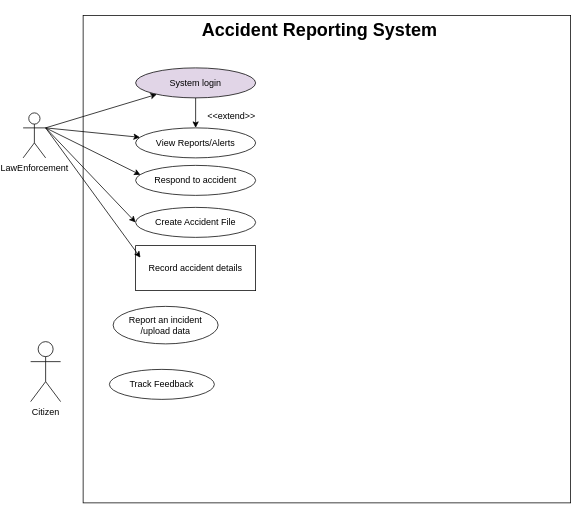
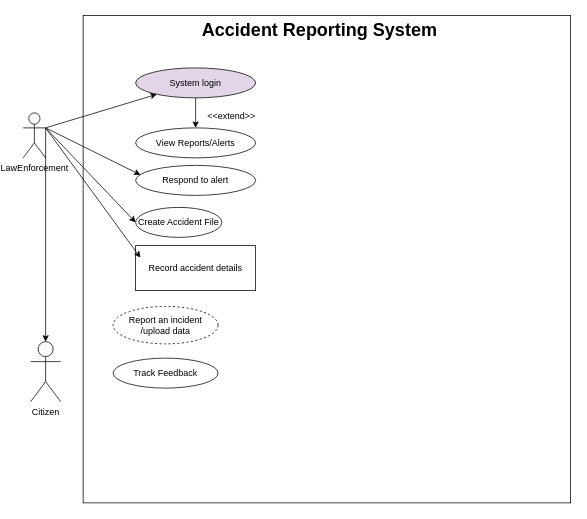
- <mxCell id="9" style="edgeStyle=none;html=1;exitX=1;exitY=0.333;exitDx=0;exitDy=0;exitPerimeter=0;" parent="2" source="3" target="8" edge="1"><mxGeometry relative="1" as="geometry" /></mxCell>
+ <mxCell id="9" style="edgeStyle=none;html=1;exitX=1;exitY=0.333;exitDx=0;exitDy=0;exitPerimeter=0;" parent="2" source="3" target="19" edge="1"><mxGeometry relative="1" as="geometry" /></mxCell>
- <mxCell id="11" value="Respond to accident" style="ellipse;whiteSpace=wrap;html=1;" parent="2" vertex="1"><mxGeometry x="150" y="130" width="160" height="40" as="geometry" /></mxCell>
+ <mxCell id="11" value="Respond to alert" style="ellipse;whiteSpace=wrap;html=1;" parent="2" vertex="1"><mxGeometry x="150" y="130" width="160" height="40" as="geometry" /></mxCell>
- <mxCell id="6" value="Create Accident File" style="ellipse;whiteSpace=wrap;html=1;" parent="2" vertex="1"><mxGeometry x="150" y="186" width="160" height="40" as="geometry" /></mxCell>
+ <mxCell id="6" value="Create Accident File" style="ellipse;whiteSpace=wrap;html=1;" parent="2" vertex="1"><mxGeometry x="150" y="186" width="115" height="40" as="geometry" /></mxCell>
- <mxCell id="20" value="Report an incident /upload data" style="ellipse;whiteSpace=wrap;html=1;" parent="18" vertex="1"><mxGeometry x="110" y="8" width="140" height="50" as="geometry" /></mxCell>
+ <mxCell id="20" value="Report an incident /upload data" style="ellipse;whiteSpace=wrap;html=1;dashed=1;" parent="18" vertex="1"><mxGeometry x="110" y="8" width="140" height="50" as="geometry" /></mxCell>
- <mxCell id="21" value="Track Feedback" style="ellipse;whiteSpace=wrap;html=1;" parent="18" vertex="1"><mxGeometry x="105" y="92" width="140" height="40" as="geometry" /></mxCell>
+ <mxCell id="21" value="Track Feedback" style="ellipse;whiteSpace=wrap;html=1;" parent="18" vertex="1"><mxGeometry x="110" y="77" width="140" height="40" as="geometry" /></mxCell>
